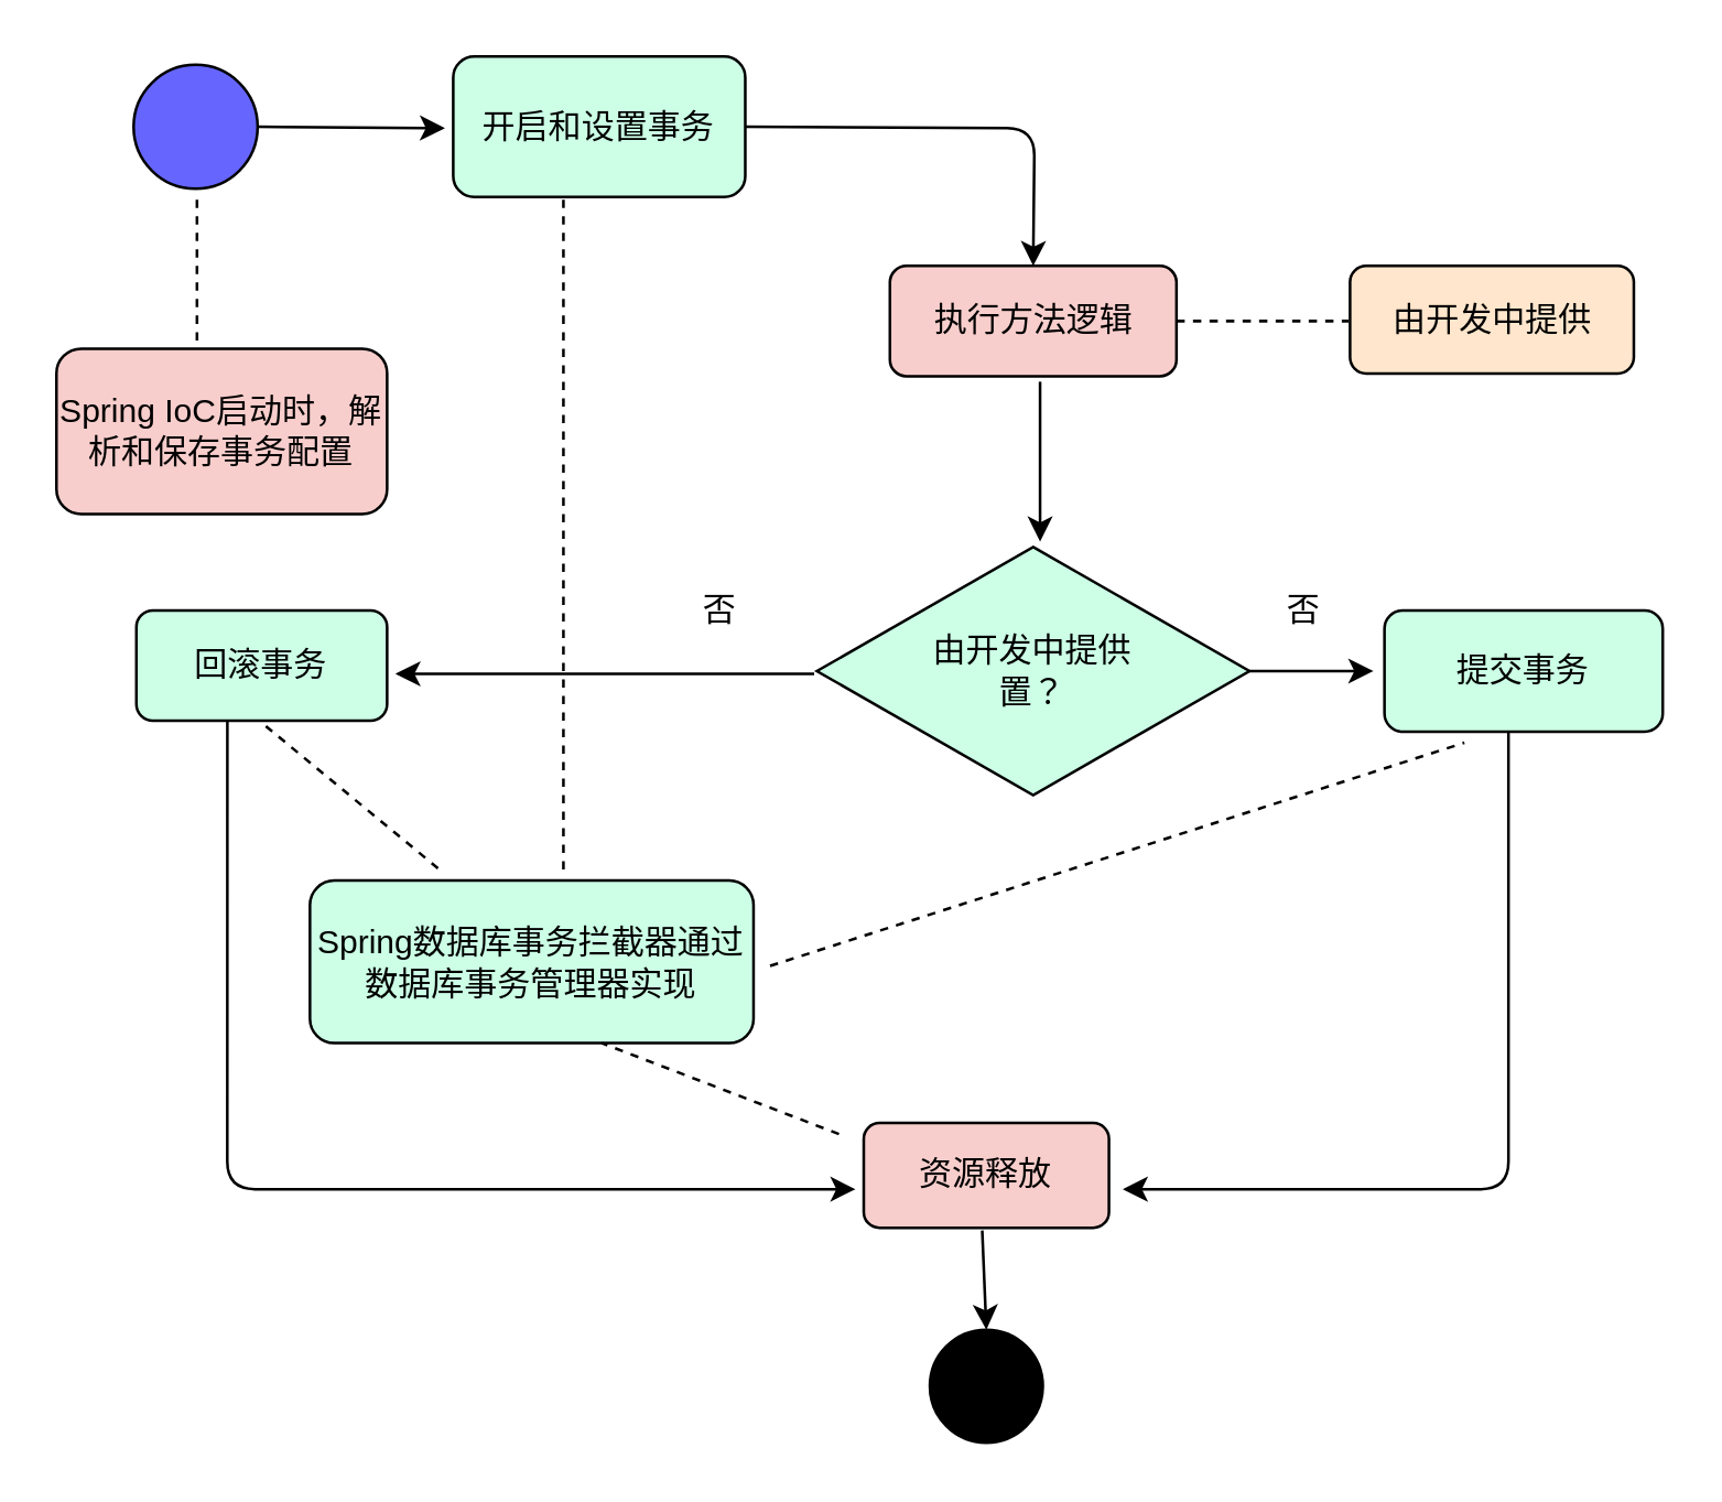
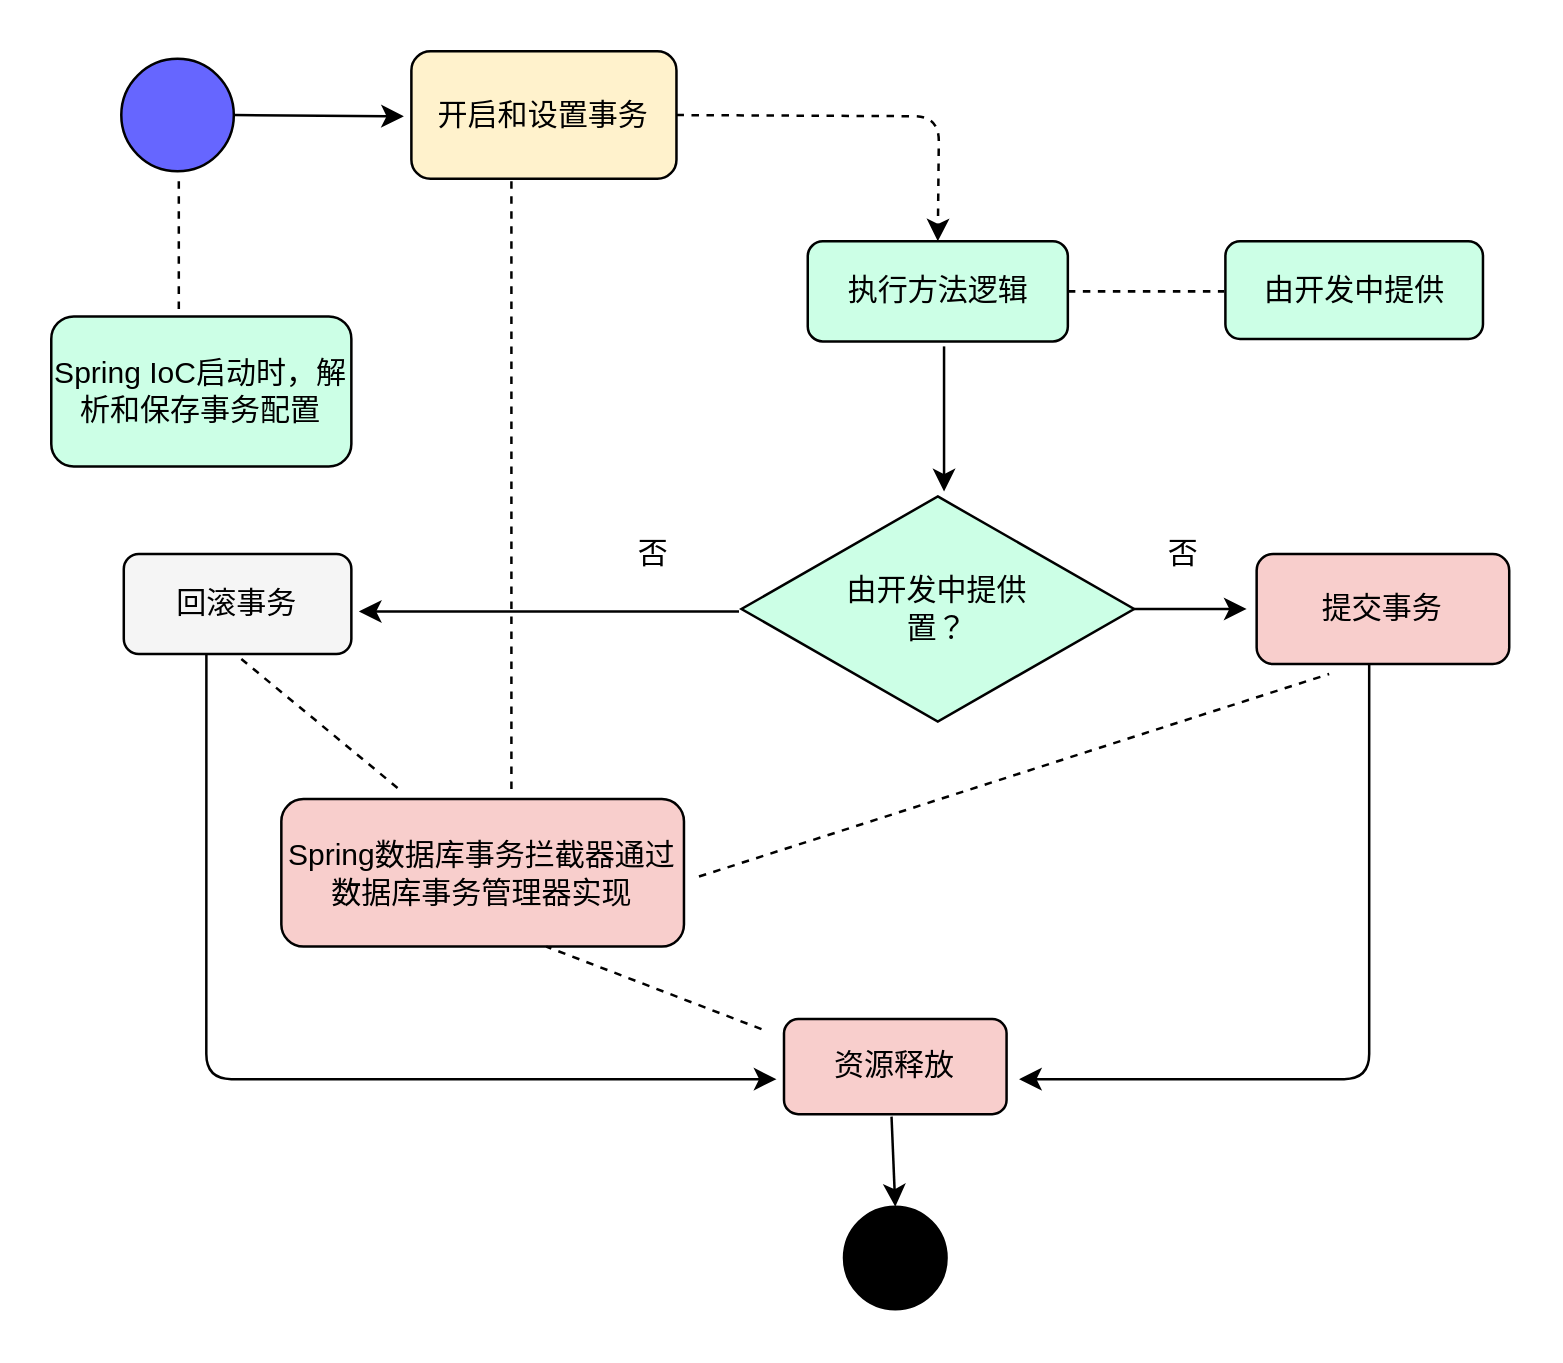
- <mxCell id="3" value="开启和设置事务" style="rounded=1;whiteSpace=wrap;html=1;fillColor=#CCFFE6;" vertex="1" parent="1"><mxGeometry x="164" y="20" width="106" height="51" as="geometry" /></mxCell>
+ <mxCell id="3" value="开启和设置事务" style="rounded=1;whiteSpace=wrap;html=1;fillColor=#fff2cc;" vertex="1" parent="1"><mxGeometry x="164" y="20" width="106" height="51" as="geometry" /></mxCell>
- <mxCell id="15" value="" style="endArrow=classic;html=1;exitX=1;exitY=0.5;exitDx=0;exitDy=0;entryX=0.5;entryY=0;entryDx=0;entryDy=0;" edge="1" parent="1" source="3" target="5"><mxGeometry width="50" height="50" relative="1" as="geometry"><mxPoint x="20" y="609" as="sourcePoint" /><mxPoint x="70" y="559" as="targetPoint" /><Array as="points"><mxPoint x="375" y="46" /></Array></mxGeometry></mxCell>
+ <mxCell id="15" value="" style="endArrow=classic;html=1;exitX=1;exitY=0.5;exitDx=0;exitDy=0;entryX=0.5;entryY=0;entryDx=0;entryDy=0;dashed=1;" edge="1" parent="1" source="3" target="5"><mxGeometry width="50" height="50" relative="1" as="geometry"><mxPoint x="20" y="609" as="sourcePoint" /><mxPoint x="70" y="559" as="targetPoint" /><Array as="points"><mxPoint x="375" y="46" /></Array></mxGeometry></mxCell>
- <mxCell id="6" value="由开发中提供" style="rounded=1;whiteSpace=wrap;html=1;fillColor=#ffe6cc;" vertex="1" parent="1"><mxGeometry x="489.5" y="96" width="103" height="39" as="geometry" /></mxCell>
+ <mxCell id="6" value="由开发中提供" style="rounded=1;whiteSpace=wrap;html=1;fillColor=#CCFFE6;" vertex="1" parent="1"><mxGeometry x="489.5" y="96" width="103" height="39" as="geometry" /></mxCell>
- <mxCell id="5" value="执行方法逻辑" style="rounded=1;whiteSpace=wrap;html=1;fillColor=#f8cecc;" vertex="1" parent="1"><mxGeometry x="322.5" y="96" width="104" height="40" as="geometry" /></mxCell>
+ <mxCell id="5" value="执行方法逻辑" style="rounded=1;whiteSpace=wrap;html=1;fillColor=#CCFFE6;" vertex="1" parent="1"><mxGeometry x="322.5" y="96" width="104" height="40" as="geometry" /></mxCell>
- <mxCell id="4" value="Spring IoC启动时，解析和保存事务配置" style="rounded=1;whiteSpace=wrap;html=1;fillColor=#f8cecc;" vertex="1" parent="1"><mxGeometry x="20" y="126" width="120" height="60" as="geometry" /></mxCell>
+ <mxCell id="4" value="Spring IoC启动时，解析和保存事务配置" style="rounded=1;whiteSpace=wrap;html=1;fillColor=#CCFFE6;" vertex="1" parent="1"><mxGeometry x="20" y="126" width="120" height="60" as="geometry" /></mxCell>
- <mxCell id="11" value="回滚事务" style="rounded=1;whiteSpace=wrap;html=1;fillColor=#CCFFE6;" vertex="1" parent="1"><mxGeometry x="49" y="221" width="91" height="40" as="geometry" /></mxCell>
+ <mxCell id="11" value="回滚事务" style="rounded=1;whiteSpace=wrap;html=1;fillColor=#f5f5f5;" vertex="1" parent="1"><mxGeometry x="49" y="221" width="91" height="40" as="geometry" /></mxCell>
- <mxCell id="8" value="提交事务" style="rounded=1;whiteSpace=wrap;html=1;fillColor=#CCFFE6;" vertex="1" parent="1"><mxGeometry x="502" y="221" width="101" height="44" as="geometry" /></mxCell>
+ <mxCell id="8" value="提交事务" style="rounded=1;whiteSpace=wrap;html=1;fillColor=#f8cecc;" vertex="1" parent="1"><mxGeometry x="502" y="221" width="101" height="44" as="geometry" /></mxCell>
- <mxCell id="9" value="Spring数据库事务拦截器通过数据库事务管理器实现" style="rounded=1;whiteSpace=wrap;html=1;fillColor=#CCFFE6;" vertex="1" parent="1"><mxGeometry x="112" y="319" width="161" height="59" as="geometry" /></mxCell>
+ <mxCell id="9" value="Spring数据库事务拦截器通过数据库事务管理器实现" style="rounded=1;whiteSpace=wrap;html=1;fillColor=#f8cecc;" vertex="1" parent="1"><mxGeometry x="112" y="319" width="161" height="59" as="geometry" /></mxCell>
